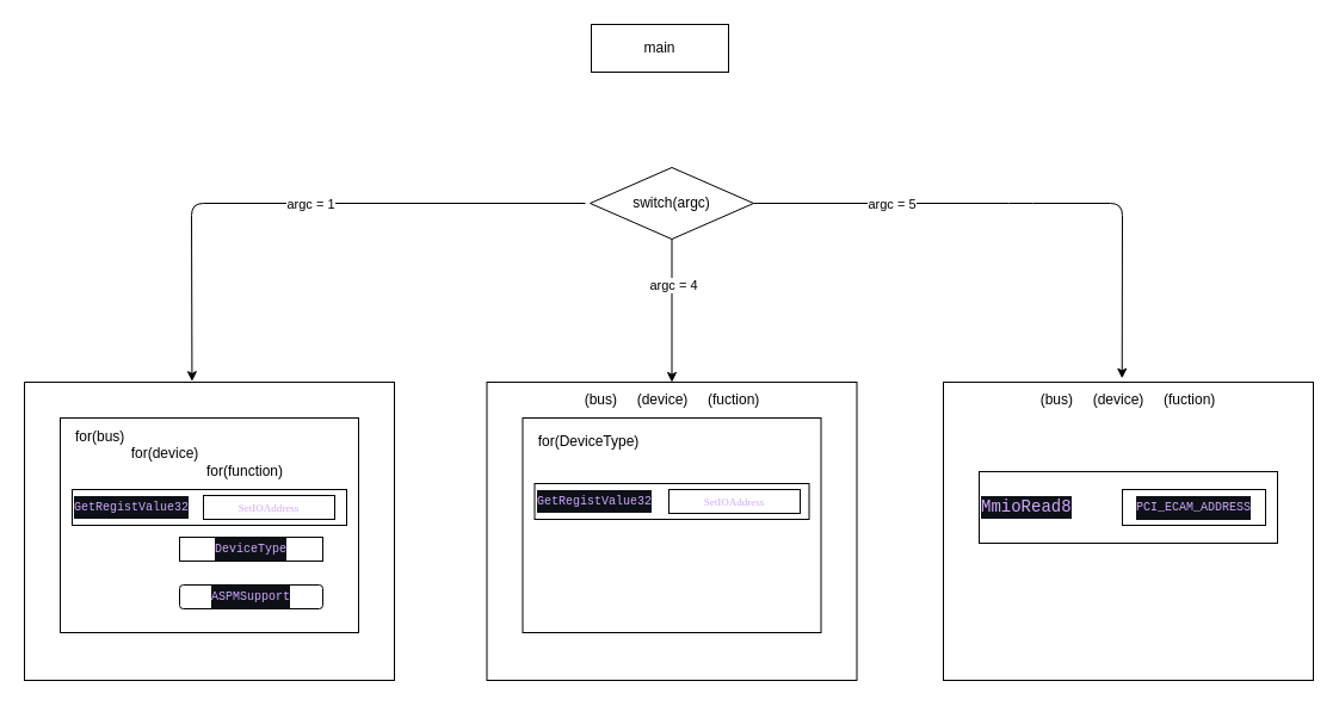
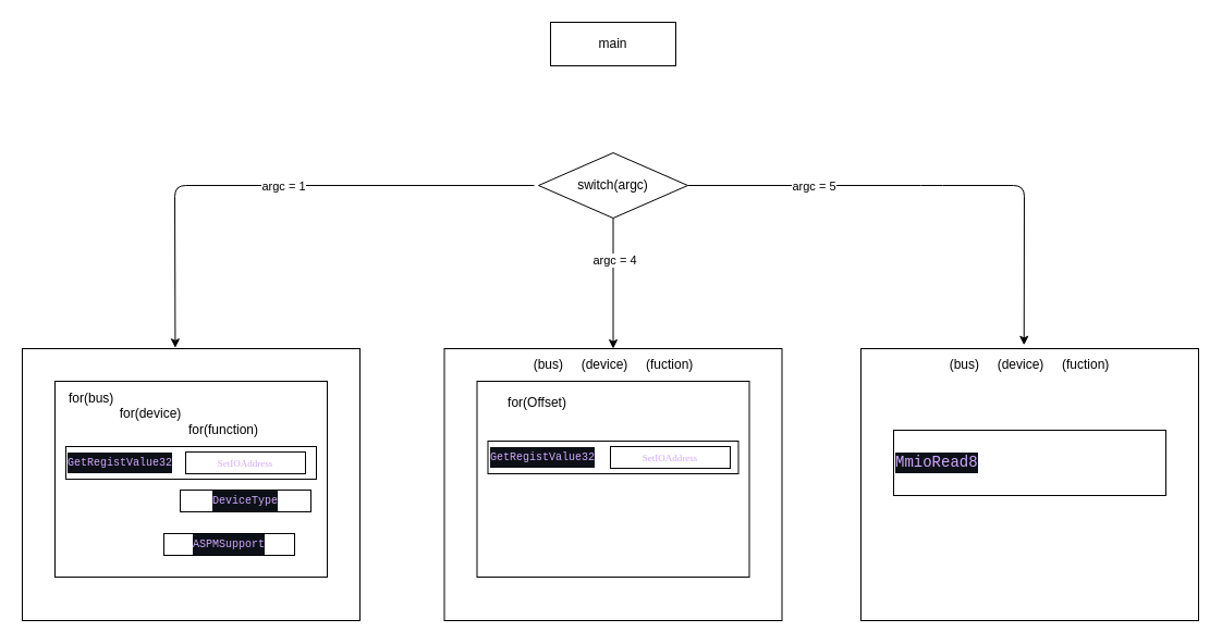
- <mxCell id="3" value="main" style="rounded=0;whiteSpace=wrap;html=1;" parent="1" vertex="1"><mxGeometry x="495" y="20" width="115" height="40" as="geometry" /></mxCell>
+ <mxCell id="3" value="main" style="rounded=0;whiteSpace=wrap;html=1;" parent="1" vertex="1"><mxGeometry x="505" y="20" width="115" height="40" as="geometry" /></mxCell>
- <mxCell id="16" value="&lt;font style=&quot;font-size: 12px&quot;&gt;for(DeviceType)&lt;/font&gt;" style="text;html=1;strokeColor=none;fillColor=none;align=center;verticalAlign=middle;whiteSpace=wrap;rounded=0;fontSize=10;" parent="1" vertex="1"><mxGeometry x="437.5" y="350" width="110" height="40" as="geometry" /></mxCell>
+ <mxCell id="16" value="&lt;font style=&quot;font-size: 12px&quot;&gt;for(Offset)&lt;/font&gt;" style="text;html=1;strokeColor=none;fillColor=none;align=center;verticalAlign=middle;whiteSpace=wrap;rounded=0;fontSize=10;" parent="1" vertex="1"><mxGeometry x="437.5" y="350" width="110" height="40" as="geometry" /></mxCell>
- <mxCell id="25" value="&lt;div style=&quot;color: rgb(201 , 209 , 217) ; background-color: rgb(13 , 17 , 23) ; font-family: &amp;#34;consolas&amp;#34; , &amp;#34;courier new&amp;#34; , monospace ; line-height: 19px&quot;&gt;&lt;span style=&quot;color: rgb(210 , 168 , 255)&quot;&gt;&lt;font style=&quot;font-size: 10px&quot;&gt;PCI_ECAM_ADDRESS&lt;/font&gt;&lt;/span&gt;&lt;/div&gt;" style="rounded=0;whiteSpace=wrap;html=1;fontFamily=Times New Roman;fontSize=9;" parent="1" vertex="1"><mxGeometry x="940" y="410" width="120" height="30" as="geometry" /></mxCell>
- <mxCell id="17" value="&lt;div style=&quot;color: rgb(201 , 209 , 217) ; background-color: rgb(13 , 17 , 23) ; font-family: &amp;#34;consolas&amp;#34; , &amp;#34;courier new&amp;#34; , monospace ; line-height: 19px&quot;&gt;&lt;span style=&quot;color: rgb(210 , 168 , 255)&quot;&gt;&lt;font style=&quot;font-size: 10px&quot;&gt;DeviceType&lt;/font&gt;&lt;/span&gt;&lt;/div&gt;" style="rounded=0;whiteSpace=wrap;html=1;" parent="1" vertex="1"><mxGeometry x="150" y="450" width="120" height="20" as="geometry" /></mxCell>
+ <mxCell id="17" value="&lt;div style=&quot;color: rgb(201 , 209 , 217) ; background-color: rgb(13 , 17 , 23) ; font-family: &amp;#34;consolas&amp;#34; , &amp;#34;courier new&amp;#34; , monospace ; line-height: 19px&quot;&gt;&lt;span style=&quot;color: rgb(210 , 168 , 255)&quot;&gt;&lt;font style=&quot;font-size: 10px&quot;&gt;DeviceType&lt;/font&gt;&lt;/span&gt;&lt;/div&gt;" style="rounded=0;whiteSpace=wrap;html=1;" parent="1" vertex="1"><mxGeometry x="165" y="450" width="120" height="20" as="geometry" /></mxCell>
- <mxCell id="12" value="&lt;div style=&quot;color: rgb(201 , 209 , 217) ; background-color: rgb(13 , 17 , 23) ; font-family: &amp;#34;consolas&amp;#34; , &amp;#34;courier new&amp;#34; , monospace ; line-height: 19px&quot;&gt;&lt;span style=&quot;color: rgb(210 , 168 , 255)&quot;&gt;&lt;font style=&quot;font-size: 10px&quot;&gt;ASPMSupport&lt;/font&gt;&lt;/span&gt;&lt;/div&gt;" style="whiteSpace=wrap;html=1;rounded=1;" parent="1" vertex="1"><mxGeometry x="150" y="490" width="120" height="20" as="geometry" /></mxCell>
+ <mxCell id="12" value="&lt;div style=&quot;color: rgb(201 , 209 , 217) ; background-color: rgb(13 , 17 , 23) ; font-family: &amp;#34;consolas&amp;#34; , &amp;#34;courier new&amp;#34; , monospace ; line-height: 19px&quot;&gt;&lt;span style=&quot;color: rgb(210 , 168 , 255)&quot;&gt;&lt;font style=&quot;font-size: 10px&quot;&gt;ASPMSupport&lt;/font&gt;&lt;/span&gt;&lt;/div&gt;" style="rounded=0;whiteSpace=wrap;html=1;" parent="1" vertex="1"><mxGeometry x="150" y="490" width="120" height="20" as="geometry" /></mxCell>
